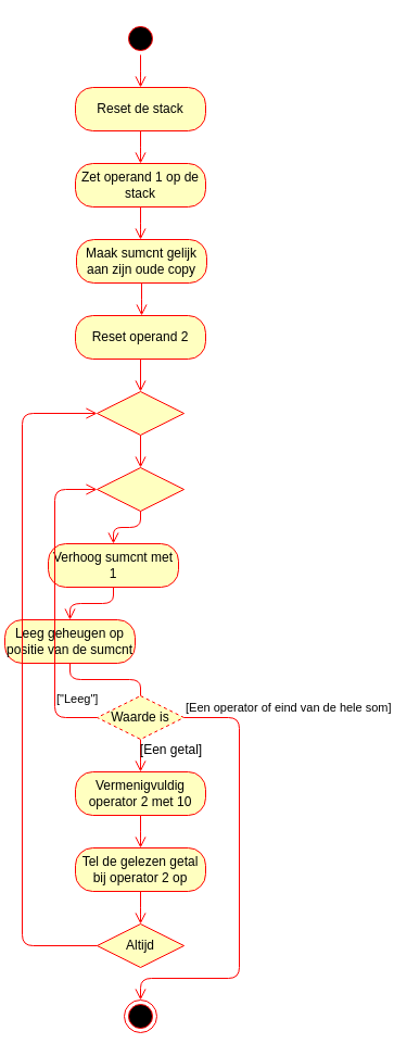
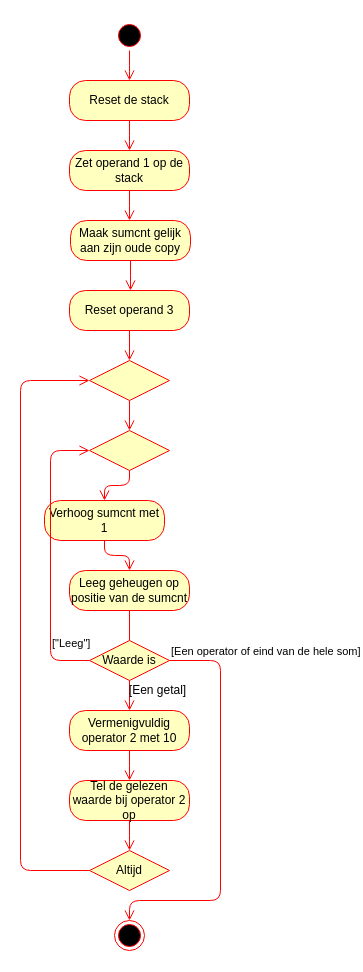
- <mxCell id="10" value="Reset operand 2" style="rounded=1;whiteSpace=wrap;html=1;arcSize=40;fontColor=#000000;fillColor=#ffffc0;strokeColor=#ff0000;" vertex="1" parent="1"><mxGeometry x="69" y="290" width="120" height="40" as="geometry" /></mxCell>
+ <mxCell id="10" value="Reset operand 3" style="rounded=1;whiteSpace=wrap;html=1;arcSize=40;fontColor=#000000;fillColor=#ffffc0;strokeColor=#ff0000;" vertex="1" parent="1"><mxGeometry x="69" y="290" width="120" height="40" as="geometry" /></mxCell>
- <mxCell id="16" value="Leeg geheugen op positie van de sumcnt" style="rounded=1;whiteSpace=wrap;html=1;arcSize=40;fontColor=#000000;fillColor=#ffffc0;strokeColor=#ff0000;" vertex="1" parent="1"><mxGeometry x="4" y="570" width="120" height="40" as="geometry" /></mxCell>
+ <mxCell id="16" value="Leeg geheugen op positie van de sumcnt" style="rounded=1;whiteSpace=wrap;html=1;arcSize=40;fontColor=#000000;fillColor=#ffffc0;strokeColor=#ff0000;" vertex="1" parent="1"><mxGeometry x="69" y="570" width="120" height="40" as="geometry" /></mxCell>
- <mxCell id="18" value="Waarde is" style="rhombus;whiteSpace=wrap;html=1;fillColor=#ffffc0;strokeColor=#ff0000;dashed=1;" vertex="1" parent="1"><mxGeometry x="89" y="640" width="80" height="40" as="geometry" /></mxCell>
+ <mxCell id="18" value="Waarde is" style="rhombus;whiteSpace=wrap;html=1;fillColor=#ffffc0;strokeColor=#ff0000;" vertex="1" parent="1"><mxGeometry x="89" y="640" width="80" height="40" as="geometry" /></mxCell>
- <mxCell id="25" value="Tel de gelezen getal bij operator 2 op" style="rounded=1;whiteSpace=wrap;html=1;arcSize=40;fontColor=#000000;fillColor=#ffffc0;strokeColor=#ff0000;" vertex="1" parent="1"><mxGeometry x="69" y="780" width="120" height="40" as="geometry" /></mxCell>
+ <mxCell id="25" value="Tel de gelezen waarde bij operator 2 op" style="rounded=1;whiteSpace=wrap;html=1;arcSize=40;fontColor=#000000;fillColor=#ffffc0;strokeColor=#ff0000;" vertex="1" parent="1"><mxGeometry x="69" y="780" width="120" height="40" as="geometry" /></mxCell>
